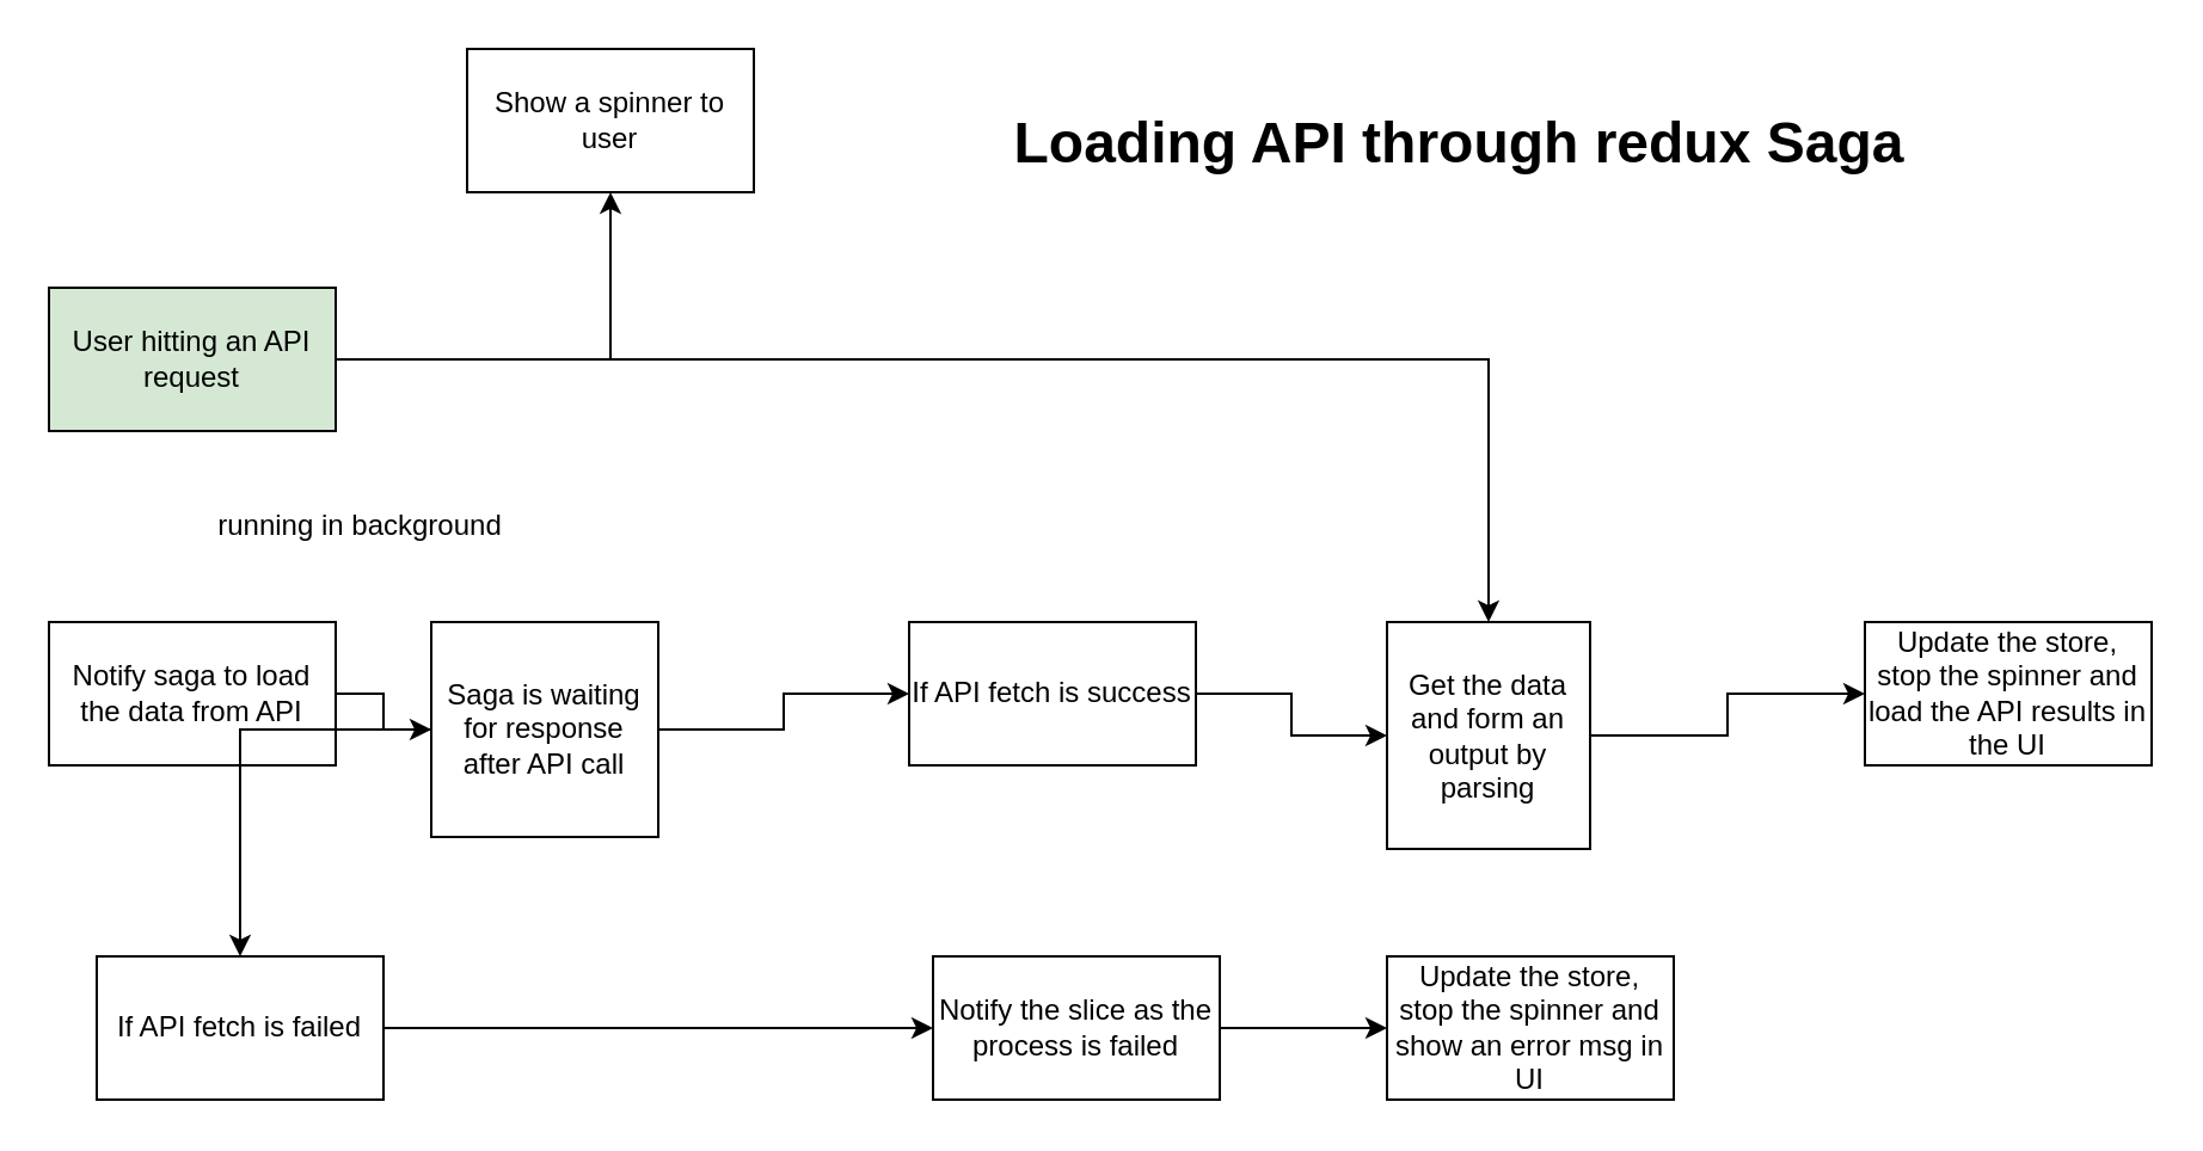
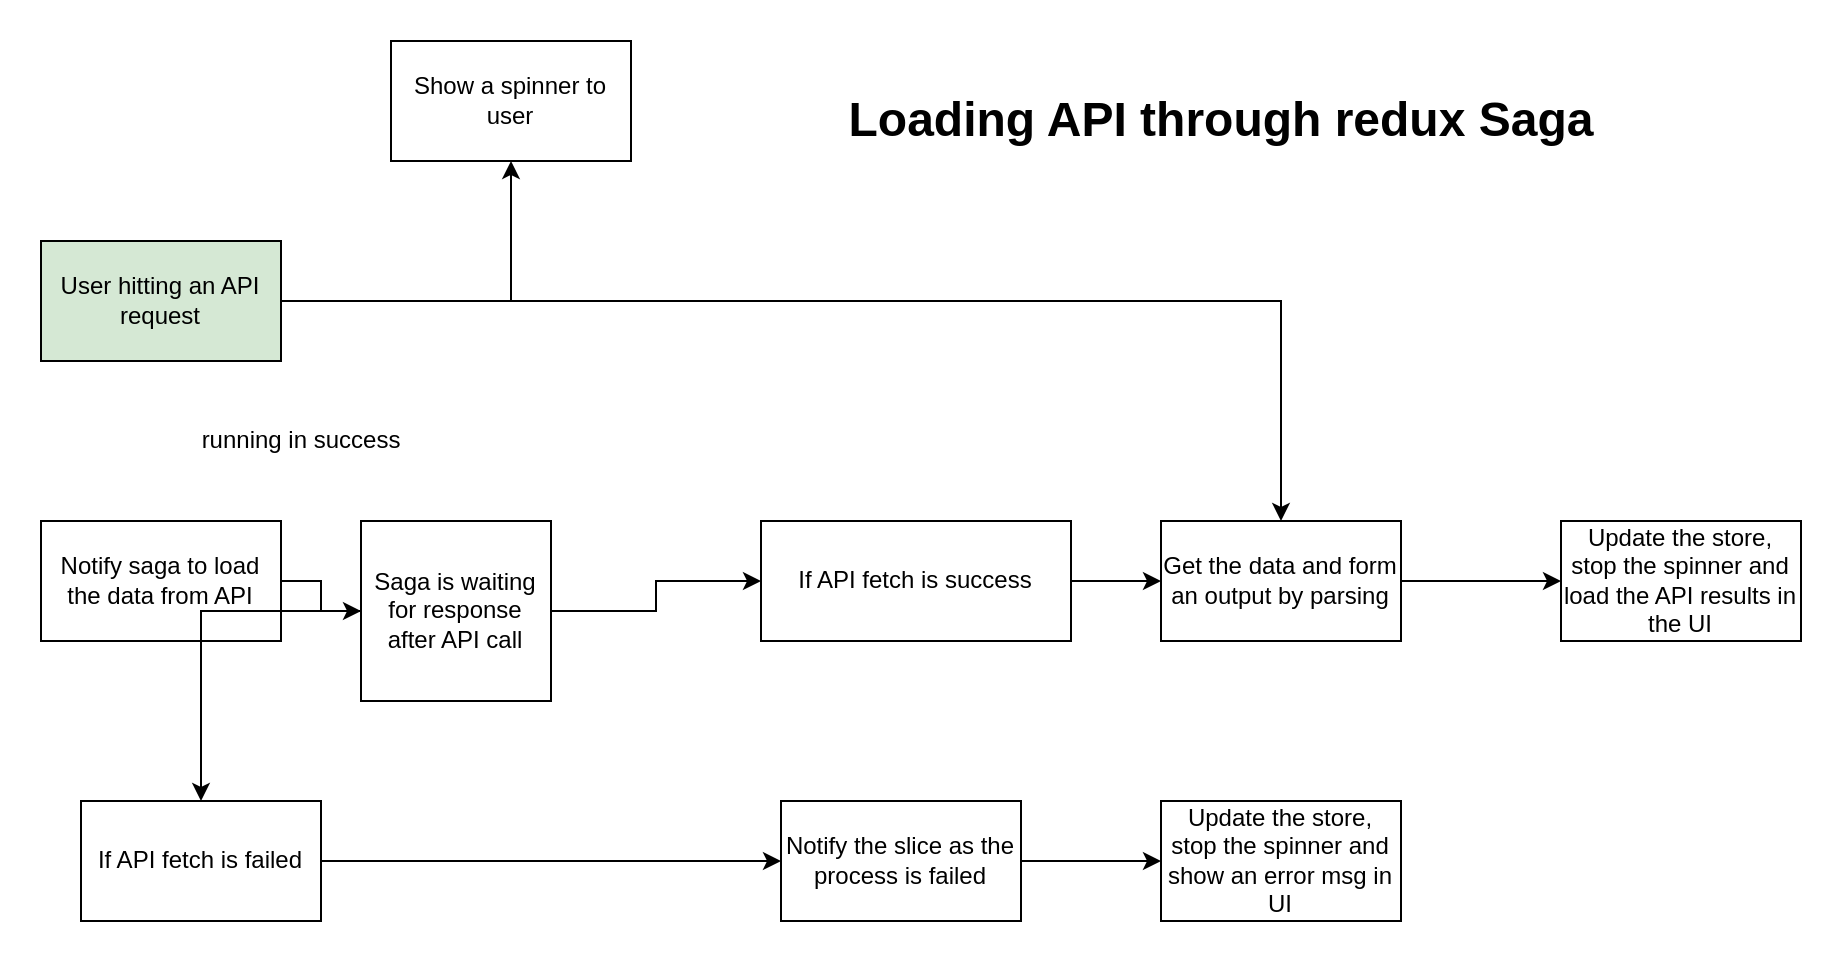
- <mxCell id="8" value="running in background" style="text;html=1;align=center;verticalAlign=middle;resizable=0;points=[];autosize=1;strokeColor=none;fillColor=none;" vertex="1" parent="1"><mxGeometry x="80" y="205" width="140" height="30" as="geometry" /></mxCell>
+ <mxCell id="8" value="running in success" style="text;html=1;align=center;verticalAlign=middle;resizable=0;points=[];autosize=1;strokeColor=none;fillColor=none;" vertex="1" parent="1"><mxGeometry x="80" y="205" width="140" height="30" as="geometry" /></mxCell>
- <mxCell id="18" value="If API fetch is success" style="whiteSpace=wrap;html=1;rounded=0;" vertex="1" parent="1"><mxGeometry x="380" y="260" width="120" height="60" as="geometry" /></mxCell>
+ <mxCell id="18" value="If API fetch is success" style="whiteSpace=wrap;html=1;rounded=0;" vertex="1" parent="1"><mxGeometry x="380" y="260" width="155" height="60" as="geometry" /></mxCell>
- <mxCell id="20" value="Get the data and form an output by parsing" style="whiteSpace=wrap;html=1;rounded=0;" vertex="1" parent="1"><mxGeometry x="580" y="260" width="85" height="95" as="geometry" /></mxCell>
+ <mxCell id="20" value="Get the data and form an output by parsing" style="whiteSpace=wrap;html=1;rounded=0;" vertex="1" parent="1"><mxGeometry x="580" y="260" width="120" height="60" as="geometry" /></mxCell>
